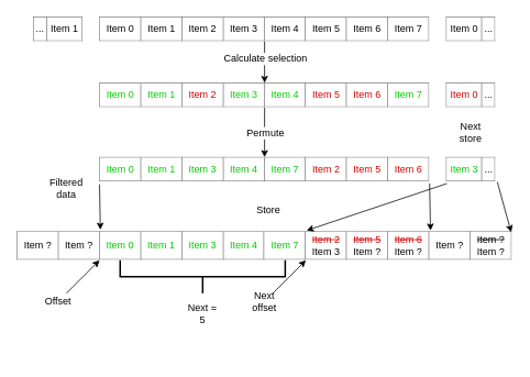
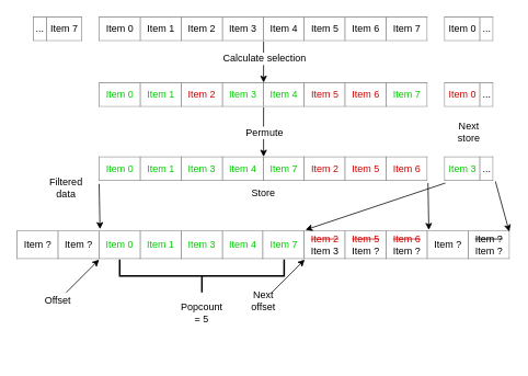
- <mxCell id="5" value="&lt;table style=&quot;width: 100% ; height: 100% ; border-collapse: collapse&quot; width=&quot;100%&quot; border=&quot;1&quot;&gt;&lt;tbody&gt;&lt;tr&gt;&lt;td align=&quot;center&quot;&gt;...&lt;br&gt;&lt;/td&gt;&lt;td align=&quot;center&quot;&gt;Item 1&lt;br&gt;&lt;/td&gt;&lt;/tr&gt;&lt;/tbody&gt;&lt;/table&gt;" style="text;html=1;strokeColor=none;fillColor=none;overflow=fill;align=center;" vertex="1" parent="1"><mxGeometry x="40" y="20" width="60" height="30" as="geometry" /></mxCell>
+ <mxCell id="5" value="&lt;table style=&quot;width: 100% ; height: 100% ; border-collapse: collapse&quot; width=&quot;100%&quot; border=&quot;1&quot;&gt;&lt;tbody&gt;&lt;tr&gt;&lt;td align=&quot;center&quot;&gt;...&lt;br&gt;&lt;/td&gt;&lt;td align=&quot;center&quot;&gt;Item 7&lt;br&gt;&lt;/td&gt;&lt;/tr&gt;&lt;/tbody&gt;&lt;/table&gt;" style="text;html=1;strokeColor=none;fillColor=none;overflow=fill;align=center;" vertex="1" parent="1"><mxGeometry x="40" y="20" width="60" height="30" as="geometry" /></mxCell>
- <mxCell id="18" value="Store" style="text;html=1;strokeColor=none;fillColor=none;align=center;verticalAlign=middle;whiteSpace=wrap;rounded=0;" vertex="1" parent="1"><mxGeometry x="305" y="245" width="40" height="20" as="geometry" /></mxCell>
+ <mxCell id="18" value="Store" style="text;html=1;strokeColor=none;fillColor=none;align=center;verticalAlign=middle;whiteSpace=wrap;rounded=0;" vertex="1" parent="1"><mxGeometry x="300" y="225" width="40" height="20" as="geometry" /></mxCell>
- <mxCell id="25" value="Next = 5" style="text;html=1;strokeColor=none;fillColor=none;align=center;verticalAlign=middle;whiteSpace=wrap;rounded=0;" vertex="1" parent="1"><mxGeometry x="225" y="370" width="40" height="20" as="geometry" /></mxCell>
+ <mxCell id="25" value="Popcount = 5" style="text;html=1;strokeColor=none;fillColor=none;align=center;verticalAlign=middle;whiteSpace=wrap;rounded=0;" vertex="1" parent="1"><mxGeometry x="225" y="370" width="40" height="20" as="geometry" /></mxCell>
